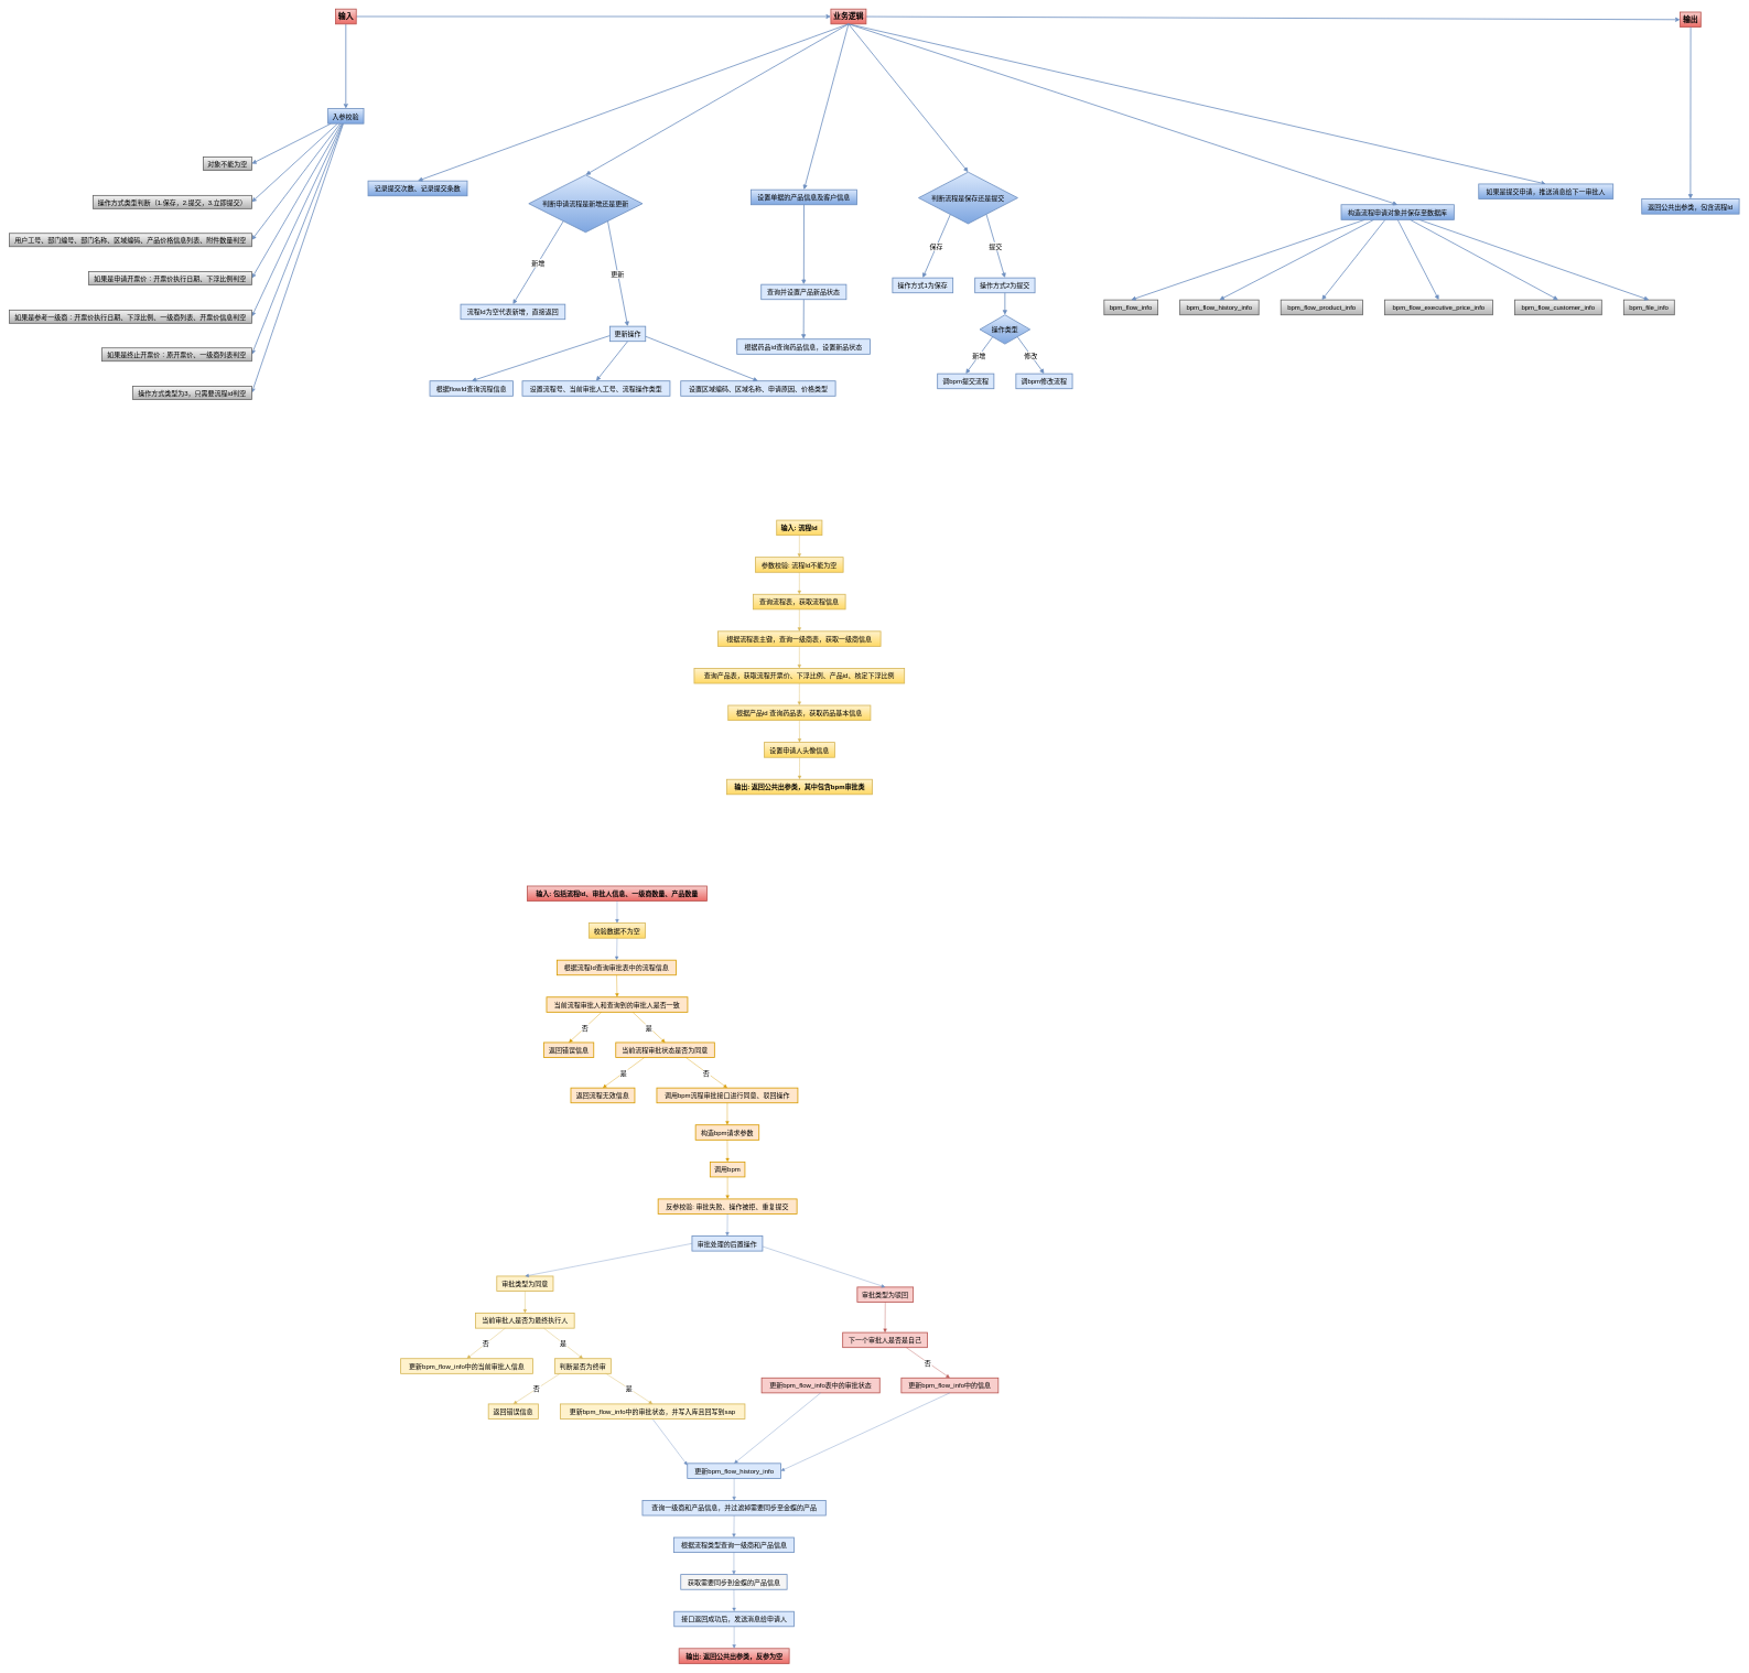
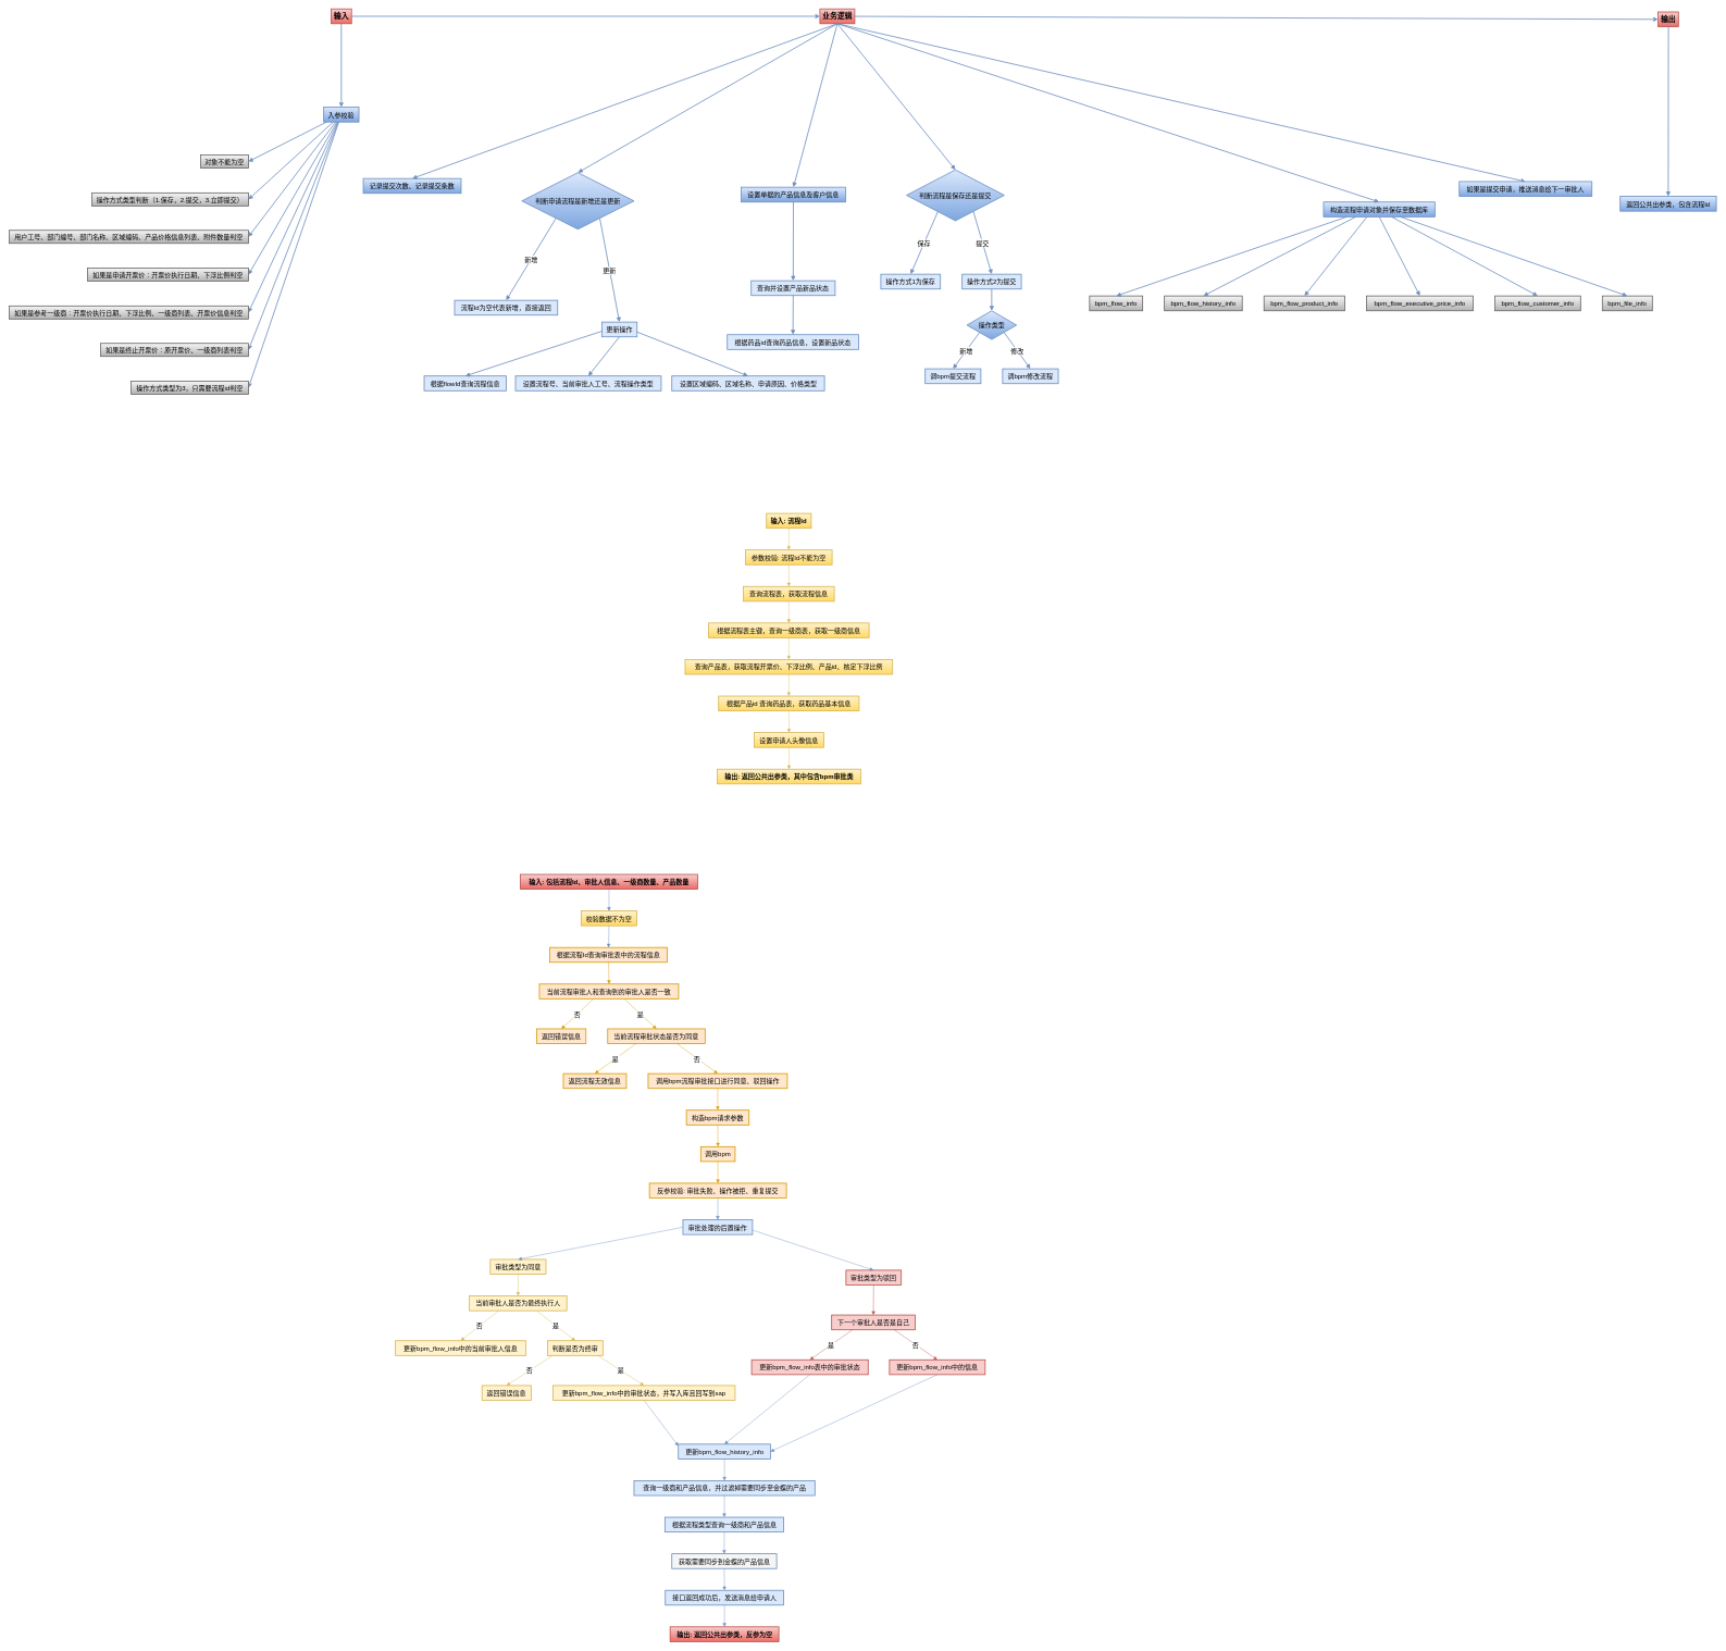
+ <mxCell id="135" value="是" style="startArrow=none;endArrow=block;exitX=0.25;exitY=1;entryX=0.5;entryY=0;rounded=0;fillColor=#f8cecc;strokeColor=#b85450;fontSize=15;" edge="1" parent="1" source="107" target="108"><mxGeometry relative="1" as="geometry" /></mxCell>
